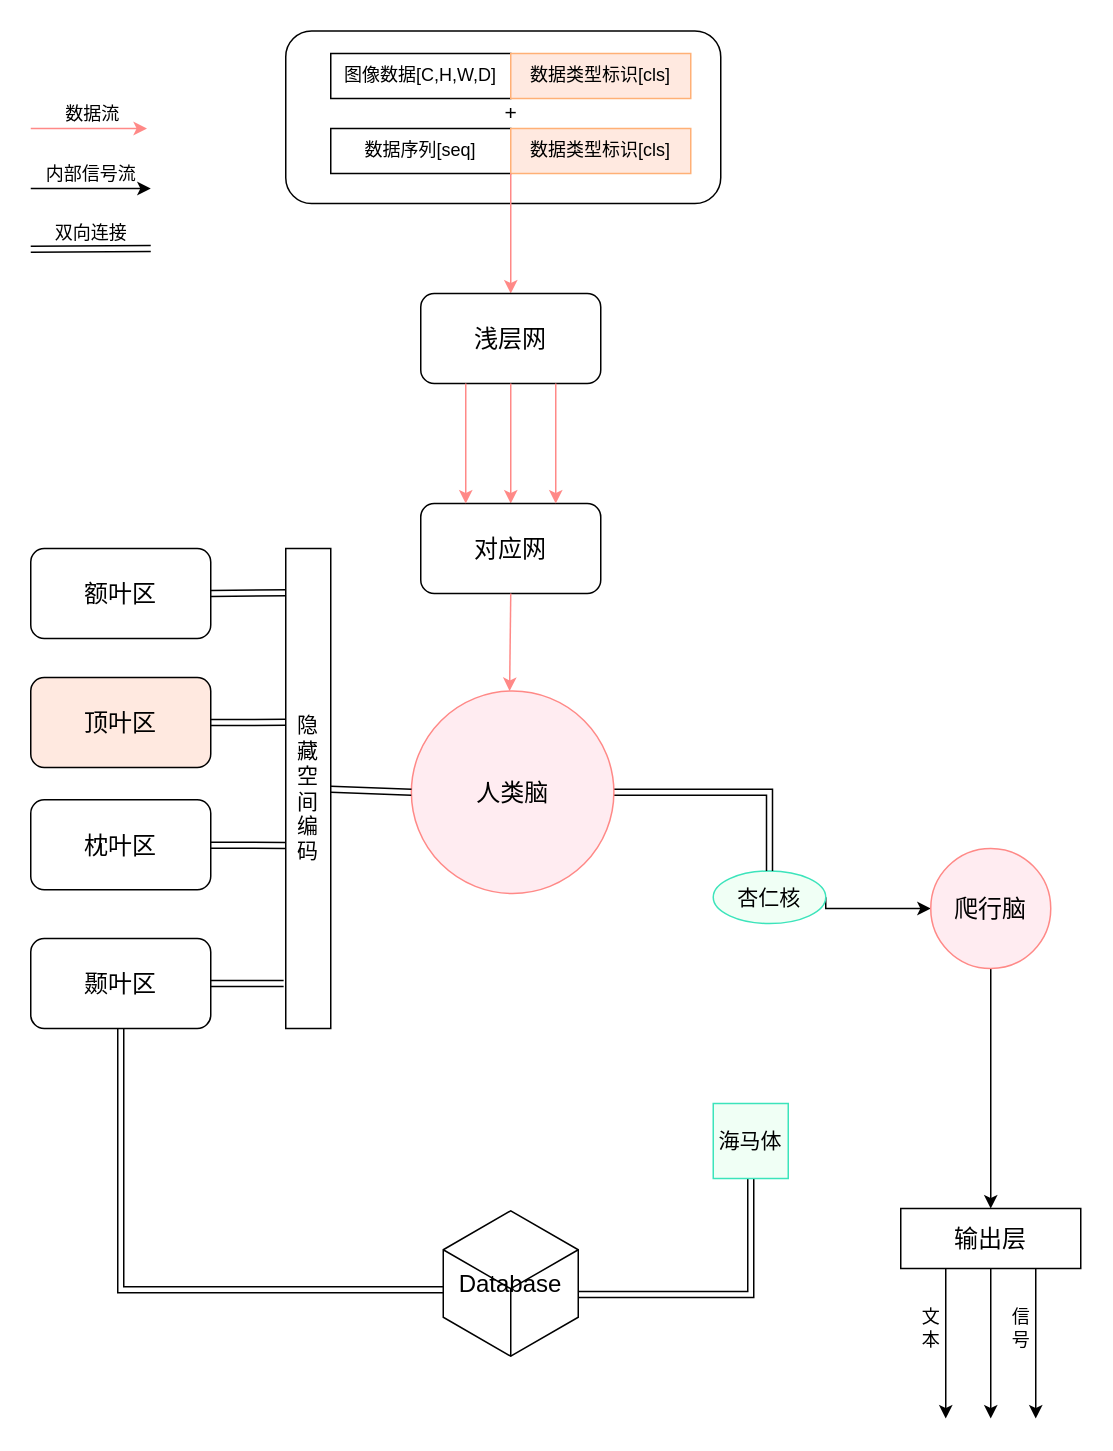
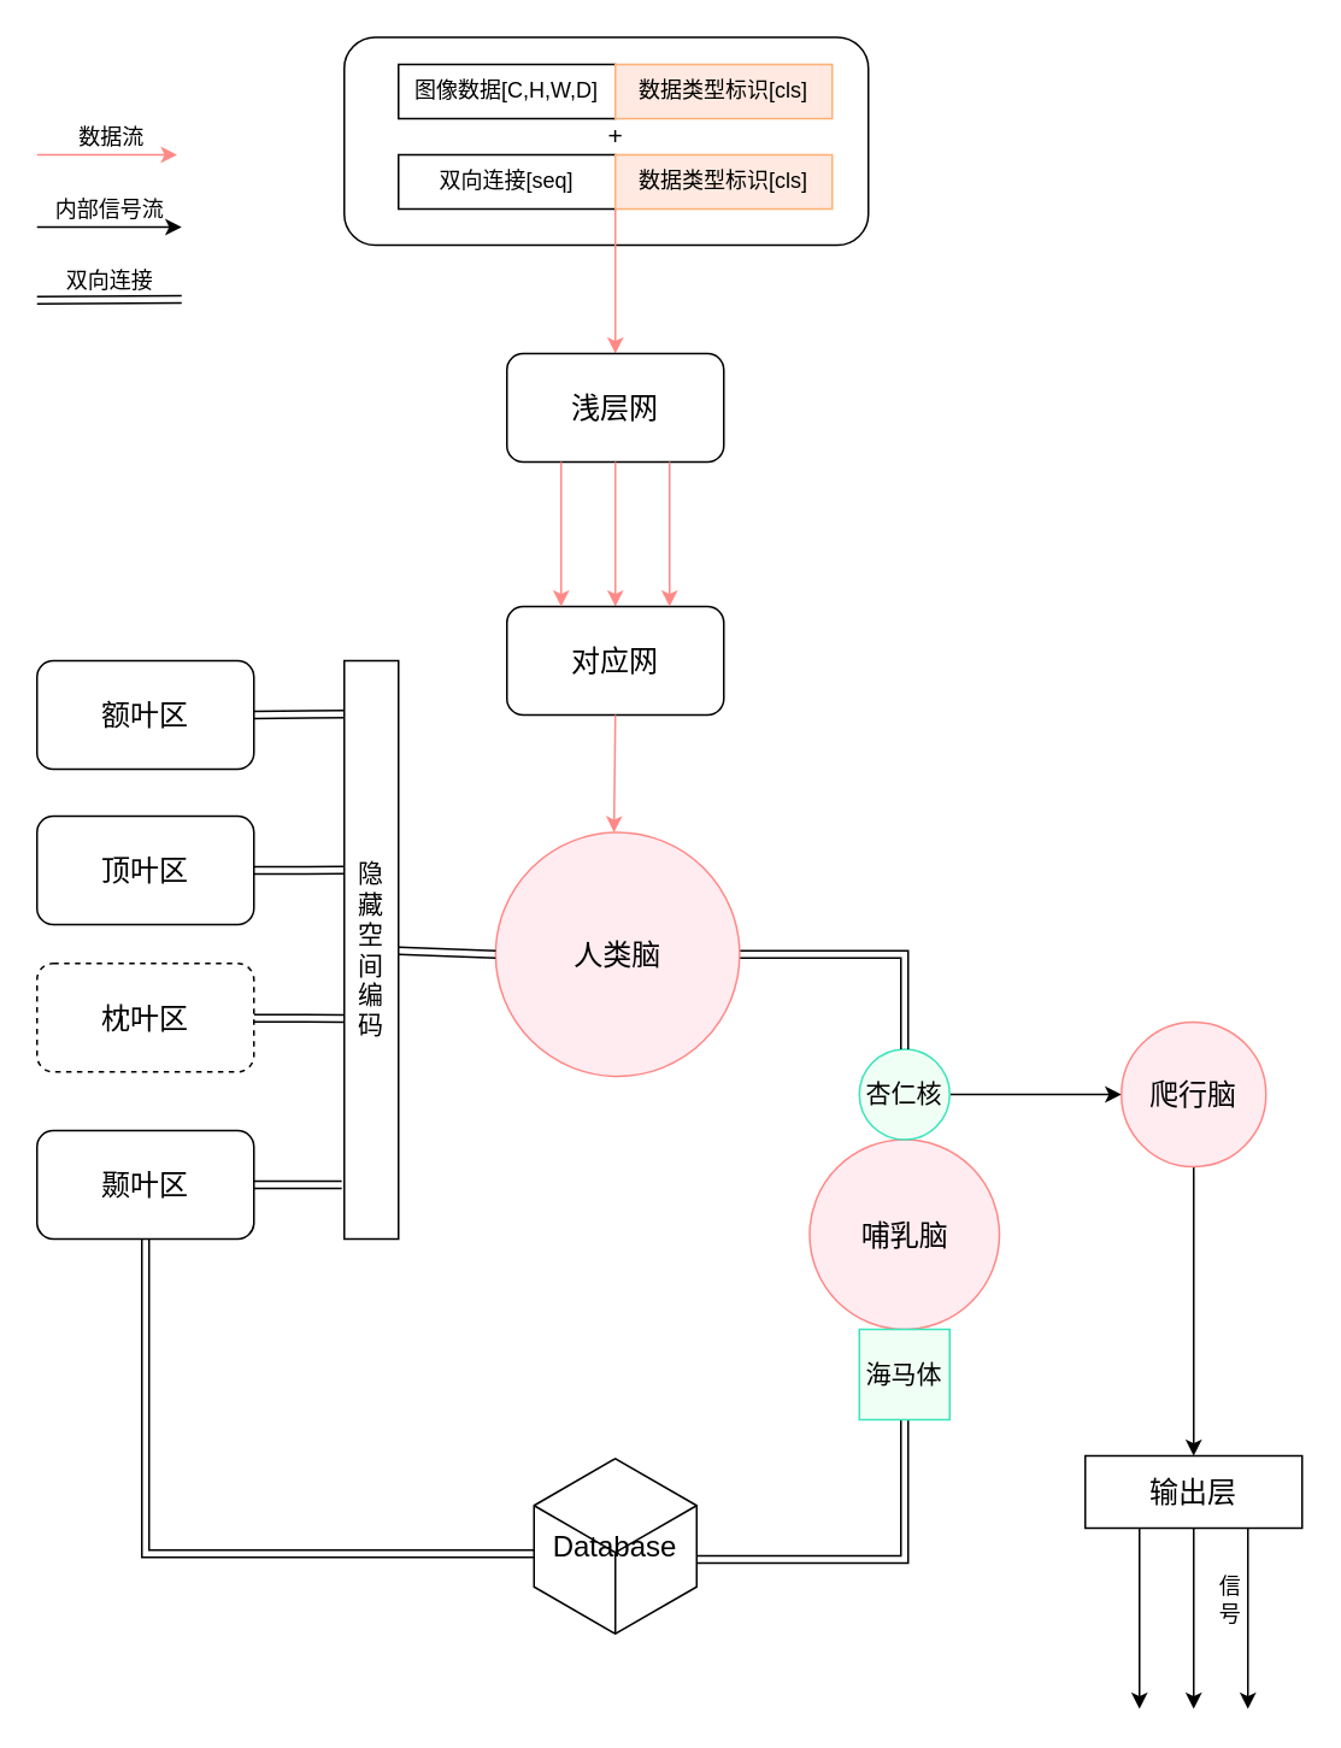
- <mxCell id="3" value="数据序列[seq]" style="rounded=0;whiteSpace=wrap;html=1;" parent="1" vertex="1"><mxGeometry x="220" y="85" width="120" height="30" as="geometry" /></mxCell>
+ <mxCell id="3" value="双向连接[seq]" style="rounded=0;whiteSpace=wrap;html=1;" parent="1" vertex="1"><mxGeometry x="220" y="85" width="120" height="30" as="geometry" /></mxCell>
- <mxCell id="29" value="&lt;font style=&quot;font-size: 16px&quot;&gt;顶叶区&lt;/font&gt;" style="rounded=1;whiteSpace=wrap;html=1;fontSize=12;fillColor=#ffe9e0;" parent="1" vertex="1"><mxGeometry x="20" y="451" width="120" height="60" as="geometry" /></mxCell>
+ <mxCell id="29" value="&lt;font style=&quot;font-size: 16px&quot;&gt;顶叶区&lt;/font&gt;" style="rounded=1;whiteSpace=wrap;html=1;fontSize=12;" parent="1" vertex="1"><mxGeometry x="20" y="451" width="120" height="60" as="geometry" /></mxCell>
- <mxCell id="31" value="&lt;font style=&quot;font-size: 16px&quot;&gt;枕叶区&lt;/font&gt;" style="rounded=1;whiteSpace=wrap;html=1;fontSize=12;" parent="1" vertex="1"><mxGeometry x="20" y="532.5" width="120" height="60" as="geometry" /></mxCell>
+ <mxCell id="31" value="&lt;font style=&quot;font-size: 16px&quot;&gt;枕叶区&lt;/font&gt;" style="rounded=1;whiteSpace=wrap;html=1;fontSize=12;dashed=1;" parent="1" vertex="1"><mxGeometry x="20" y="532.5" width="120" height="60" as="geometry" /></mxCell>
- <mxCell id="16" value="杏仁核" style="ellipse;whiteSpace=wrap;html=1;aspect=fixed;fontSize=14;fillColor=#f0fff5;strokeColor=#3ce4bb;" parent="1" vertex="1"><mxGeometry x="475" y="580" width="75" height="35" as="geometry" /></mxCell>
+ <mxCell id="16" value="杏仁核" style="ellipse;whiteSpace=wrap;html=1;aspect=fixed;fontSize=14;fillColor=#f0fff5;strokeColor=#3ce4bb;" parent="1" vertex="1"><mxGeometry x="475" y="580" width="50" height="50" as="geometry" /></mxCell>
+ <mxCell id="14" value="&lt;font style=&quot;font-size: 16px&quot;&gt;哺乳脑&lt;/font&gt;" style="ellipse;whiteSpace=wrap;html=1;aspect=fixed;fontSize=14;fillColor=#ffecf1;strokeColor=#ff8987;" parent="1" vertex="1"><mxGeometry x="447.5" y="630" width="105" height="105" as="geometry" /></mxCell>
- <mxCell id="47" value="文&lt;br&gt;本" style="text;html=1;align=center;verticalAlign=middle;resizable=0;points=[];autosize=1;strokeColor=none;fillColor=none;fontSize=12;" parent="1" vertex="1"><mxGeometry x="605" y="870" width="30" height="30" as="geometry" /></mxCell>
